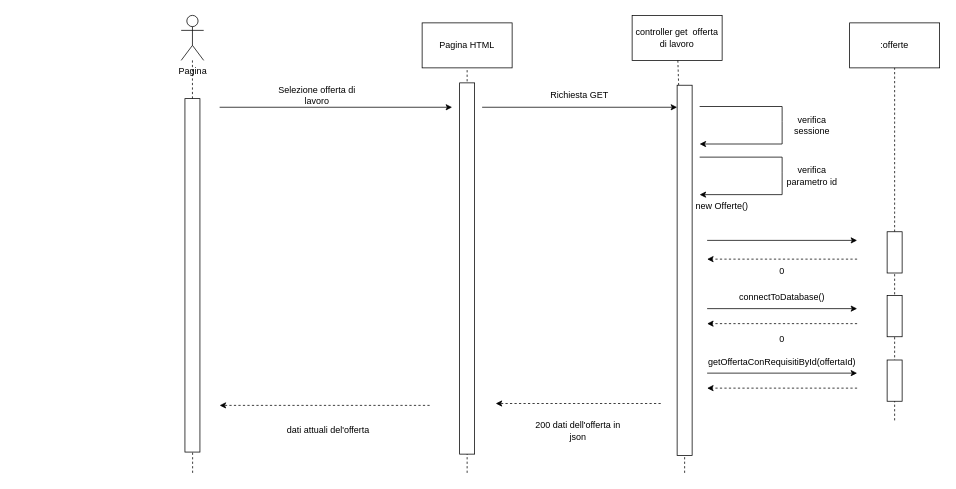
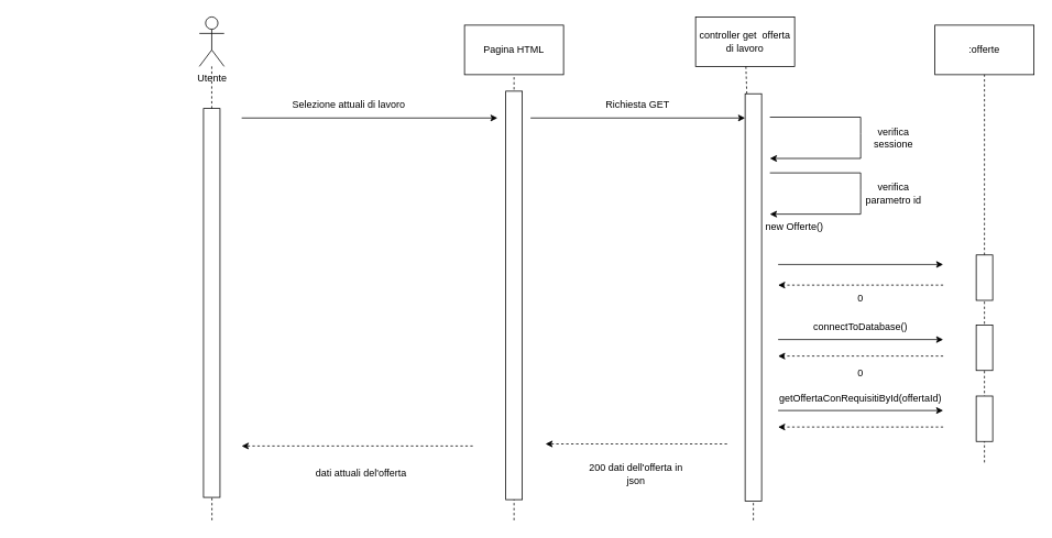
- <mxCell id="2" value="Pagina" style="shape=umlActor;verticalLabelPosition=bottom;verticalAlign=top;html=1;outlineConnect=0;" parent="1" vertex="1"><mxGeometry x="240.75" y="20" width="30" height="60" as="geometry" /></mxCell>
+ <mxCell id="2" value="Utente" style="shape=umlActor;verticalLabelPosition=bottom;verticalAlign=top;html=1;outlineConnect=0;" parent="1" vertex="1"><mxGeometry x="240.75" y="20" width="30" height="60" as="geometry" /></mxCell>
- <mxCell id="28" value="Selezione offerta di lavoro" style="text;html=1;align=center;verticalAlign=middle;whiteSpace=wrap;rounded=0;" parent="1" vertex="1"><mxGeometry x="352" y="111.5" width="140" height="30" as="geometry" /></mxCell>
+ <mxCell id="28" value="Selezione attuali di lavoro" style="text;html=1;align=center;verticalAlign=middle;whiteSpace=wrap;rounded=0;" parent="1" vertex="1"><mxGeometry x="352" y="111.5" width="140" height="30" as="geometry" /></mxCell>
